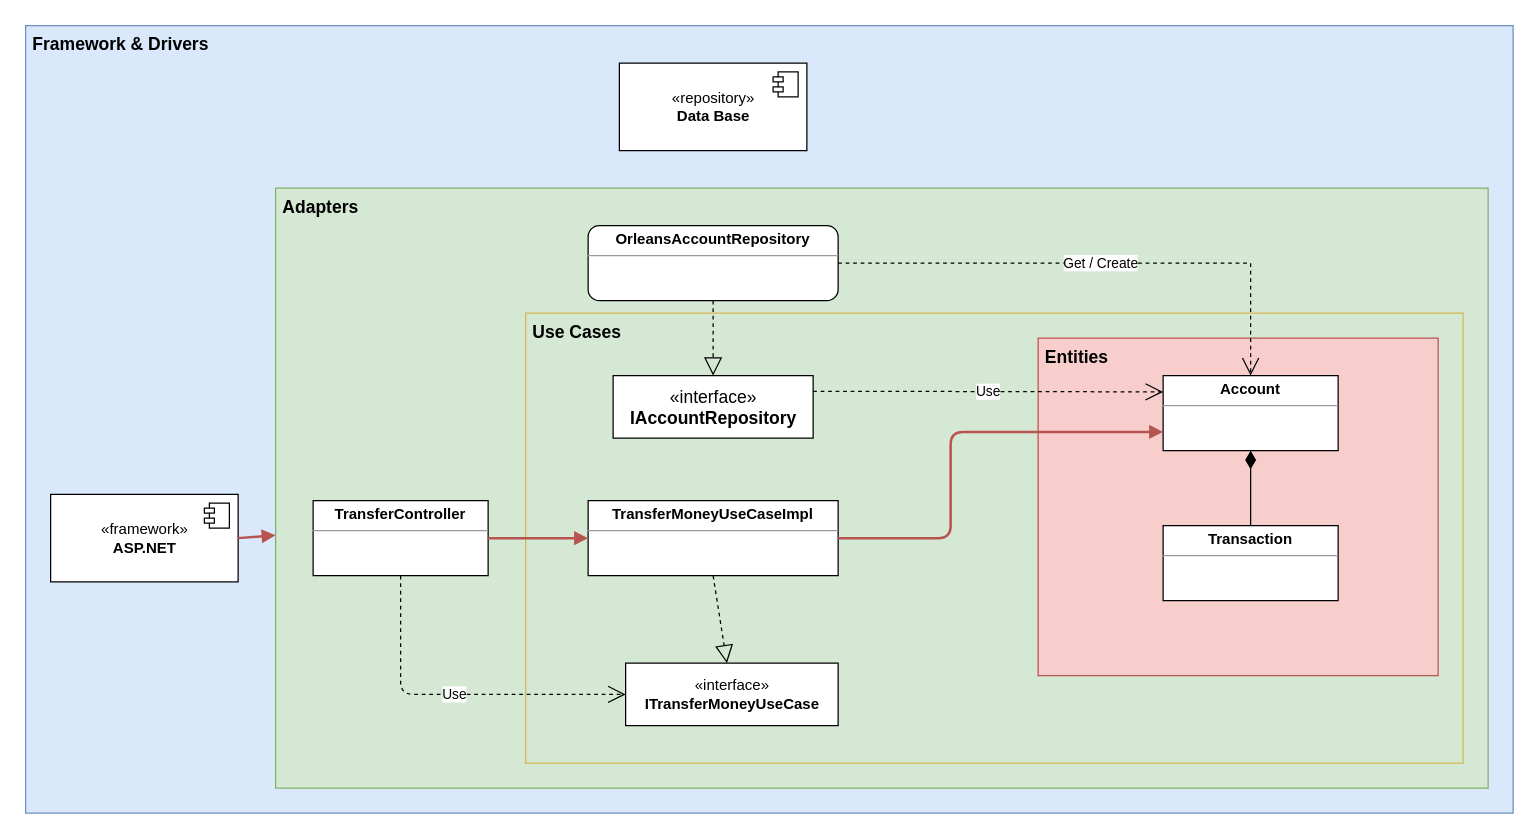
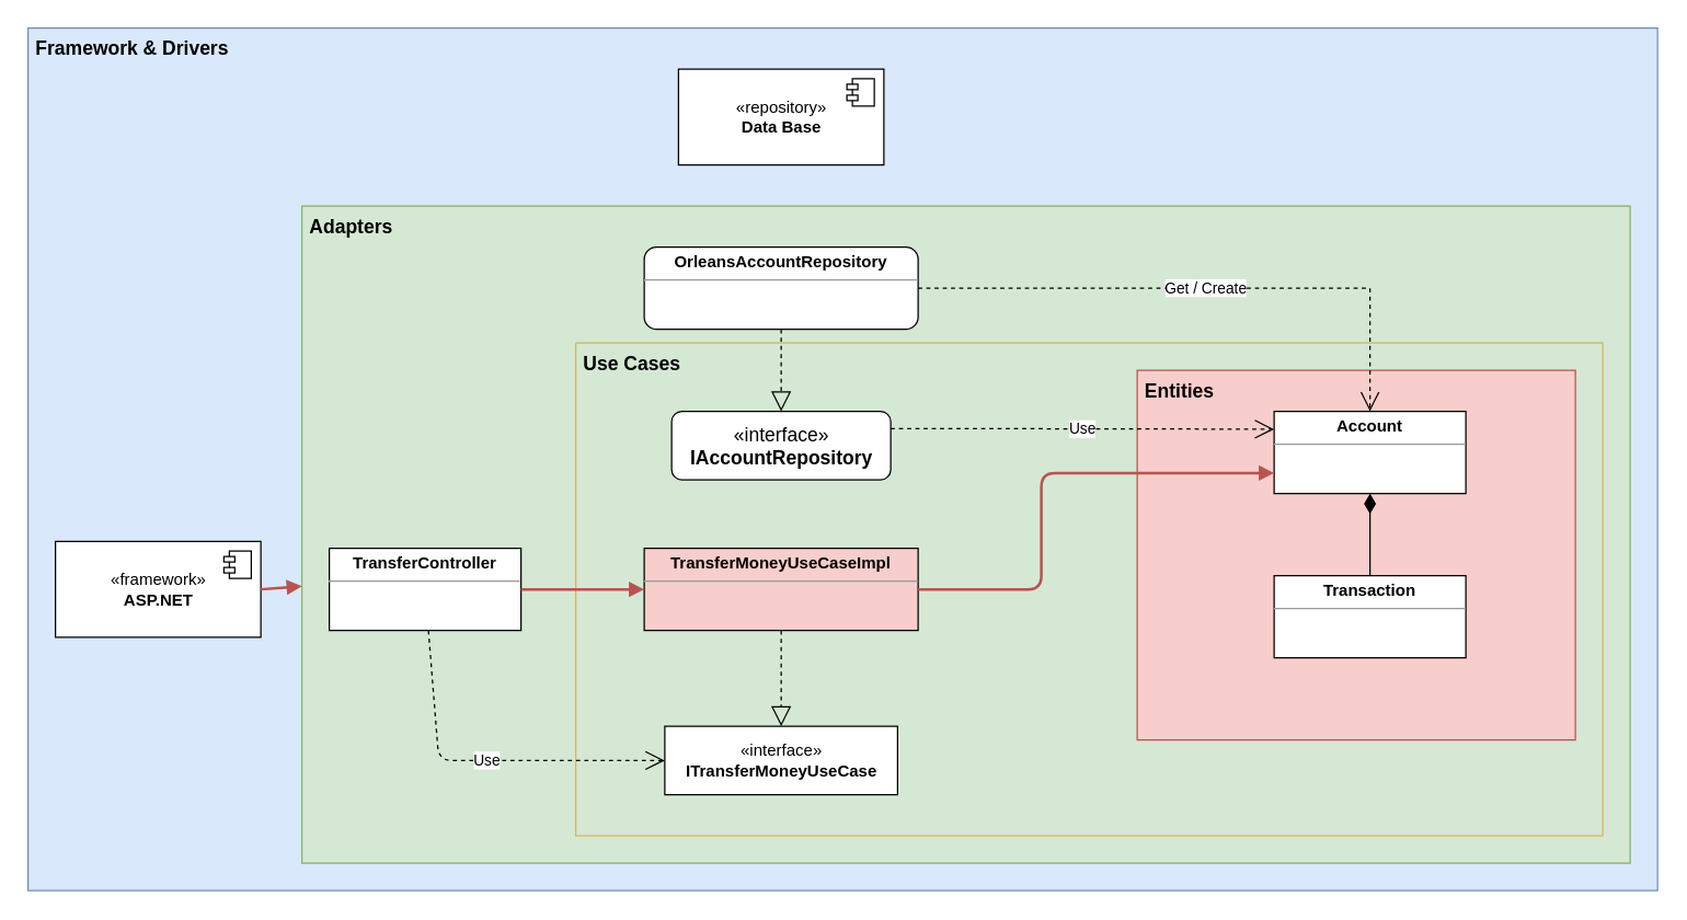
- <mxCell id="23" value="«interface»&lt;br&gt;&lt;b&gt;IAccountRepository&lt;/b&gt;" style="html=1;fontSize=14;" parent="9" vertex="1"><mxGeometry x="490" y="300" width="160" height="50" as="geometry" /></mxCell>
+ <mxCell id="23" value="«interface»&lt;br&gt;&lt;b&gt;IAccountRepository&lt;/b&gt;" style="html=1;fontSize=14;rounded=1;" parent="9" vertex="1"><mxGeometry x="490" y="300" width="160" height="50" as="geometry" /></mxCell>
- <mxCell id="12" value="&lt;p style=&quot;margin: 0px ; margin-top: 4px ; text-align: center&quot;&gt;&lt;b&gt;TransferController&lt;/b&gt;&lt;br&gt;&lt;/p&gt;&lt;hr size=&quot;1&quot;&gt;&lt;div style=&quot;height: 2px&quot;&gt;&lt;/div&gt;" style="verticalAlign=top;align=left;overflow=fill;fontSize=12;fontFamily=Helvetica;html=1;" parent="9" vertex="1"><mxGeometry x="250" y="400" width="140" height="60" as="geometry" /></mxCell>
+ <mxCell id="12" value="&lt;p style=&quot;margin: 0px ; margin-top: 4px ; text-align: center&quot;&gt;&lt;b&gt;TransferController&lt;/b&gt;&lt;br&gt;&lt;/p&gt;&lt;hr size=&quot;1&quot;&gt;&lt;div style=&quot;height: 2px&quot;&gt;&lt;/div&gt;" style="verticalAlign=top;align=left;overflow=fill;fontSize=12;fontFamily=Helvetica;html=1;" parent="9" vertex="1"><mxGeometry x="240" y="400" width="140" height="60" as="geometry" /></mxCell>
- <mxCell id="14" value="&lt;p style=&quot;margin: 0px ; margin-top: 4px ; text-align: center&quot;&gt;&lt;/p&gt;&lt;b&gt;&lt;div style=&quot;text-align: center&quot;&gt;&lt;b&gt;TransferMoneyUseCaseImpl&lt;/b&gt;&lt;/div&gt;&lt;/b&gt;&lt;hr size=&quot;1&quot; style=&quot;text-align: center&quot;&gt;&lt;div style=&quot;text-align: center ; height: 2px&quot;&gt;&lt;/div&gt;" style="verticalAlign=top;align=left;overflow=fill;fontSize=12;fontFamily=Helvetica;html=1;" parent="9" vertex="1"><mxGeometry x="470" y="400" width="200" height="60" as="geometry" /></mxCell>
+ <mxCell id="14" value="&lt;p style=&quot;margin: 0px ; margin-top: 4px ; text-align: center&quot;&gt;&lt;/p&gt;&lt;b&gt;&lt;div style=&quot;text-align: center&quot;&gt;&lt;b&gt;TransferMoneyUseCaseImpl&lt;/b&gt;&lt;/div&gt;&lt;/b&gt;&lt;hr size=&quot;1&quot; style=&quot;text-align: center&quot;&gt;&lt;div style=&quot;text-align: center ; height: 2px&quot;&gt;&lt;/div&gt;" style="verticalAlign=top;align=left;overflow=fill;fontSize=12;fontFamily=Helvetica;html=1;fillColor=#f8cecc;" parent="9" vertex="1"><mxGeometry x="470" y="400" width="200" height="60" as="geometry" /></mxCell>
- <mxCell id="10" value="«interface»&lt;br&gt;&lt;b&gt;ITransferMoneyUseCase&lt;/b&gt;" style="html=1;" parent="9" vertex="1"><mxGeometry x="500" y="530" width="170" height="50" as="geometry" /></mxCell>
+ <mxCell id="10" value="«interface»&lt;br&gt;&lt;b&gt;ITransferMoneyUseCase&lt;/b&gt;" style="html=1;" parent="9" vertex="1"><mxGeometry x="485" y="530" width="170" height="50" as="geometry" /></mxCell>
